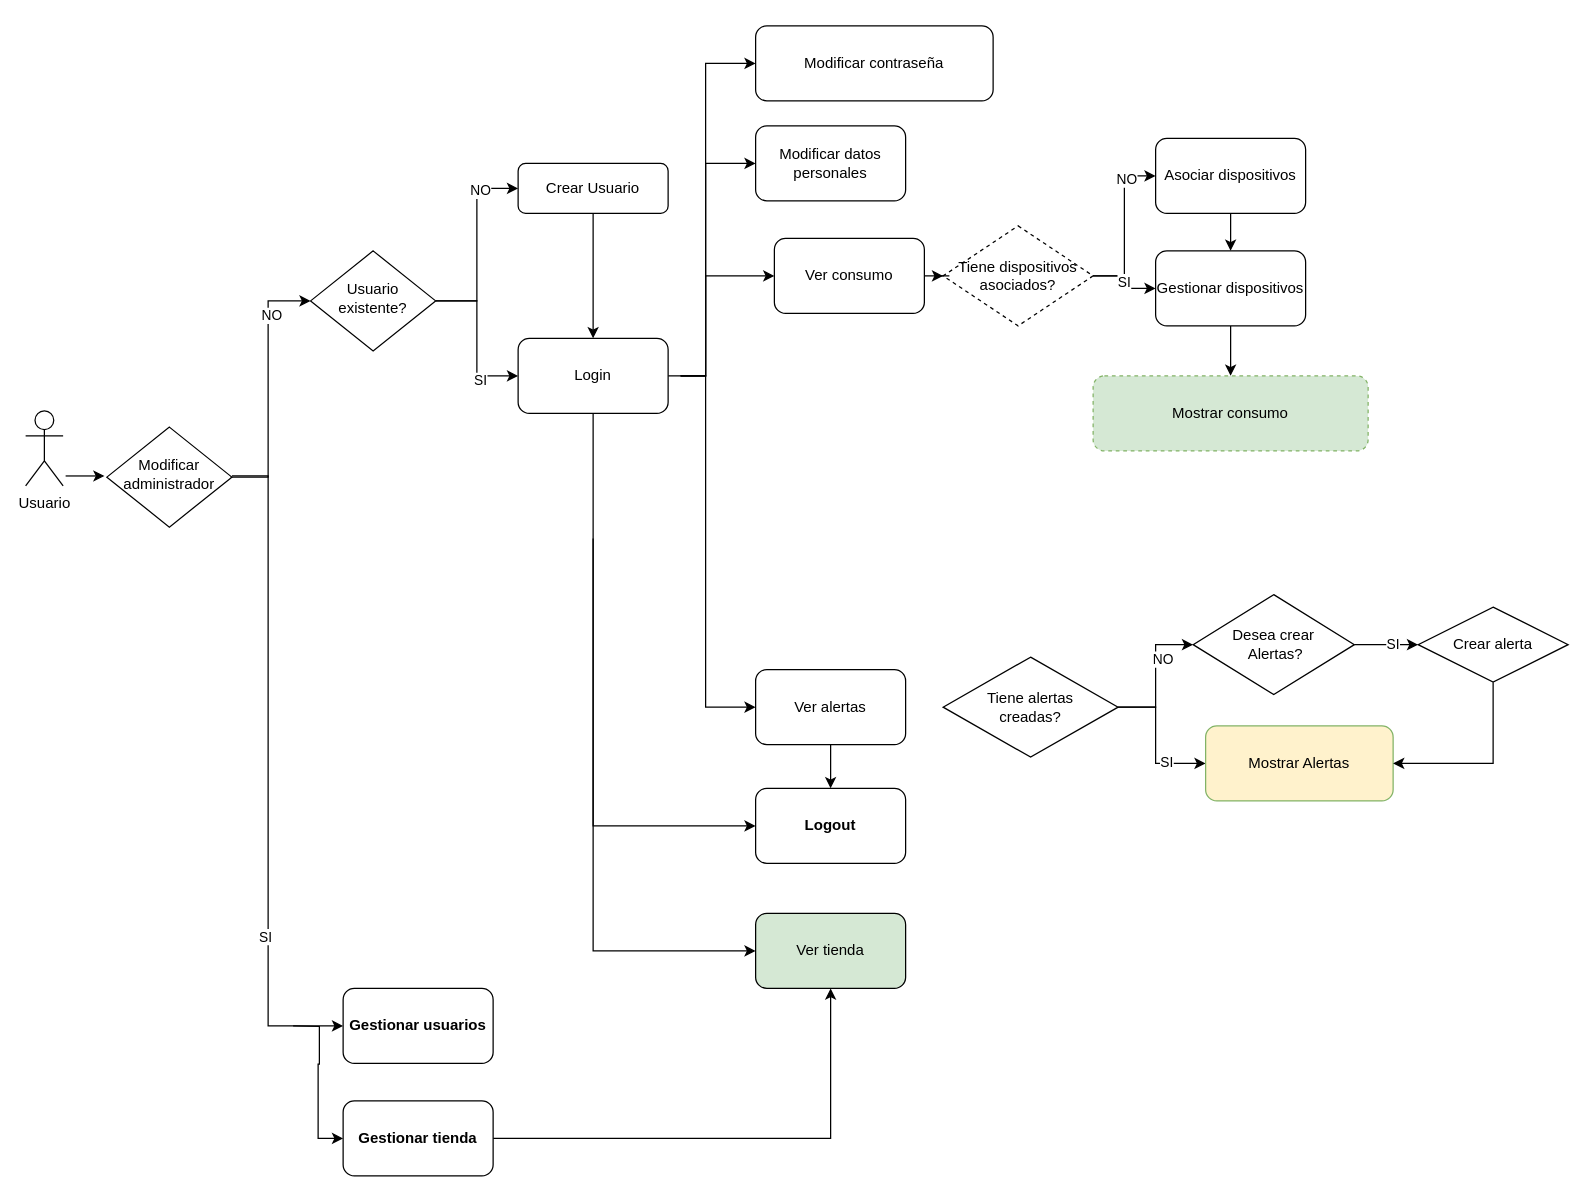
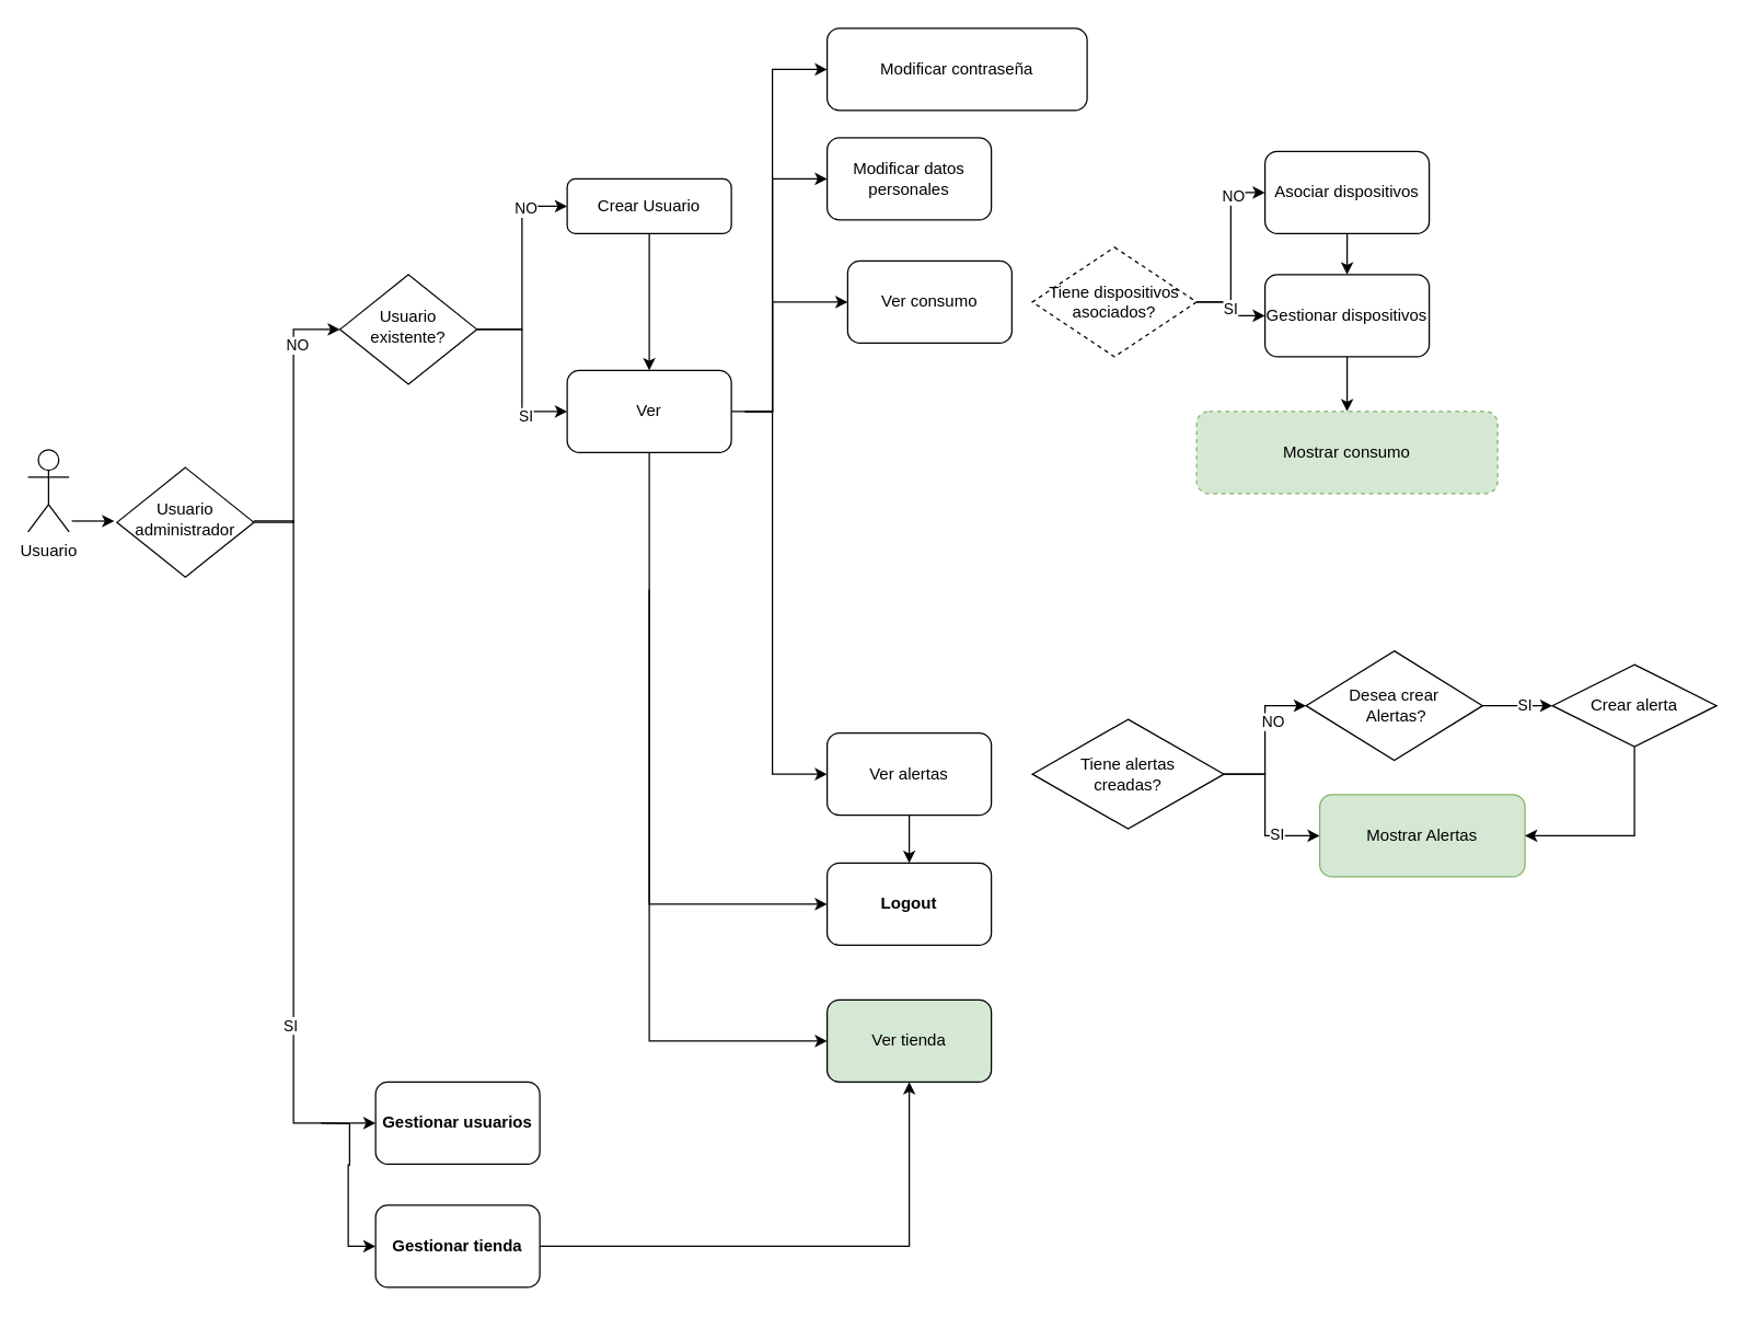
- <mxCell id="34" style="edgeStyle=orthogonalEdgeStyle;rounded=0;orthogonalLoop=1;jettySize=auto;html=1;exitX=1;exitY=0.5;exitDx=0;exitDy=0;" parent="1" source="35" target="17" edge="1"><mxGeometry relative="1" as="geometry" /></mxCell>
- <mxCell id="13" value="Login" style="rounded=1;whiteSpace=wrap;html=1;" parent="1" vertex="1"><mxGeometry x="414" y="270" width="120" height="60" as="geometry" /></mxCell>
+ <mxCell id="13" value="Ver" style="rounded=1;whiteSpace=wrap;html=1;" parent="1" vertex="1"><mxGeometry x="414" y="270" width="120" height="60" as="geometry" /></mxCell>
- <mxCell id="40" value="&lt;font style=&quot;vertical-align: inherit;&quot;&gt;&lt;font style=&quot;vertical-align: inherit;&quot;&gt;&lt;font style=&quot;vertical-align: inherit;&quot;&gt;&lt;font style=&quot;vertical-align: inherit;&quot;&gt;Modificar administrador&lt;/font&gt;&lt;/font&gt;&lt;/font&gt;&lt;/font&gt;" style="rhombus;whiteSpace=wrap;html=1;shadow=0;fontFamily=Helvetica;fontSize=12;align=center;strokeWidth=1;spacing=6;spacingTop=-4;" vertex="1" parent="1"><mxGeometry x="85" y="341" width="100" height="80" as="geometry" /></mxCell>
+ <mxCell id="40" value="&lt;font style=&quot;vertical-align: inherit;&quot;&gt;&lt;font style=&quot;vertical-align: inherit;&quot;&gt;&lt;font style=&quot;vertical-align: inherit;&quot;&gt;&lt;font style=&quot;vertical-align: inherit;&quot;&gt;Usuario administrador&lt;/font&gt;&lt;/font&gt;&lt;/font&gt;&lt;/font&gt;" style="rhombus;whiteSpace=wrap;html=1;shadow=0;fontFamily=Helvetica;fontSize=12;align=center;strokeWidth=1;spacing=6;spacingTop=-4;" vertex="1" parent="1"><mxGeometry x="85" y="341" width="100" height="80" as="geometry" /></mxCell>
- <mxCell id="28" value="Mostrar Alertas" style="rounded=1;whiteSpace=wrap;html=1;fillColor=#fff2cc;strokeColor=#82b366;" parent="1" vertex="1"><mxGeometry x="964" y="580" width="150" height="60" as="geometry" /></mxCell>
+ <mxCell id="28" value="Mostrar Alertas" style="rounded=1;whiteSpace=wrap;html=1;fillColor=#d5e8d4;strokeColor=#82b366;" parent="1" vertex="1"><mxGeometry x="964" y="580" width="150" height="60" as="geometry" /></mxCell>
